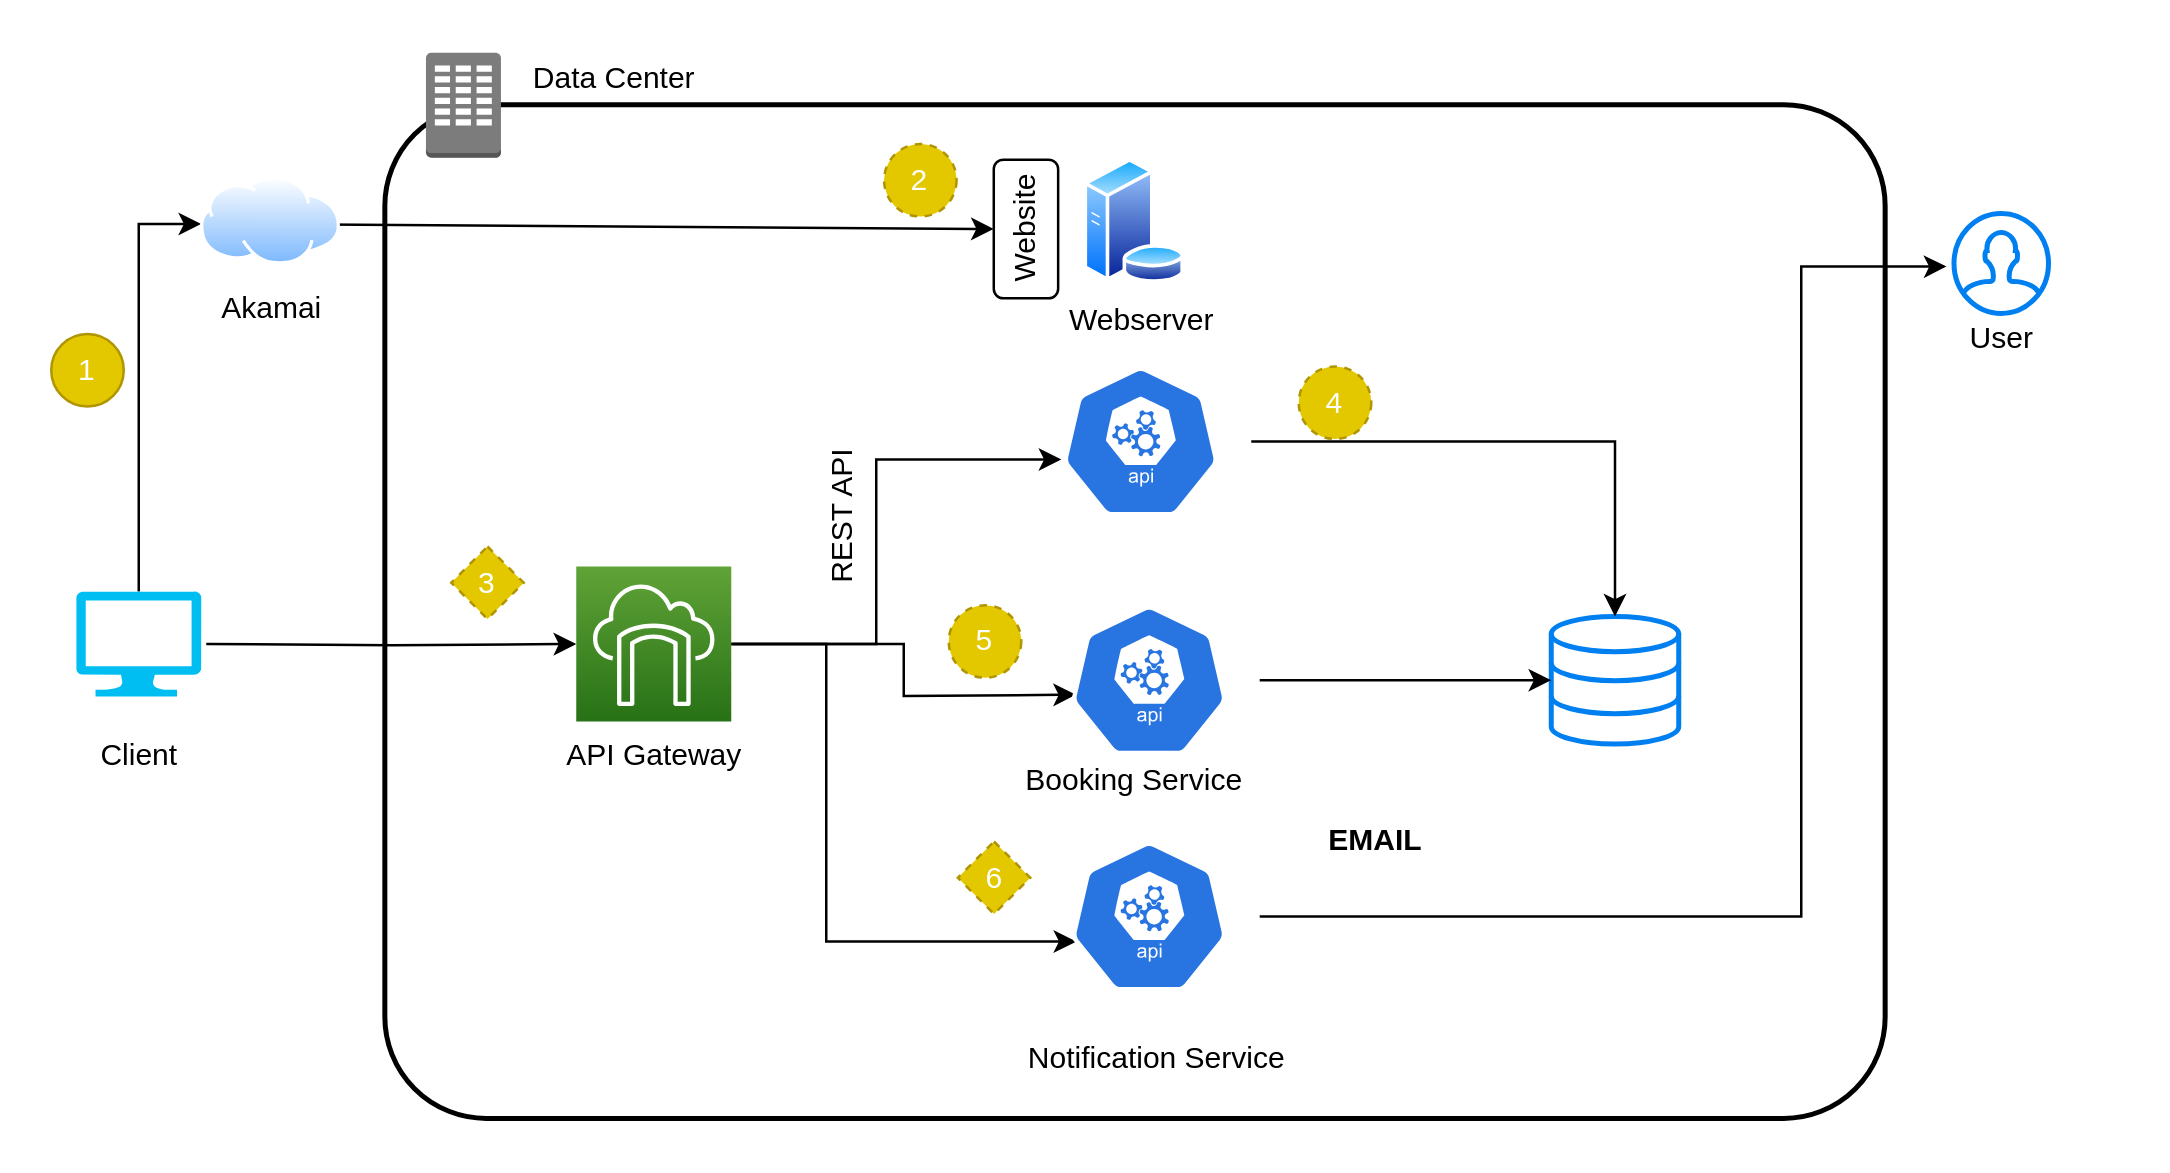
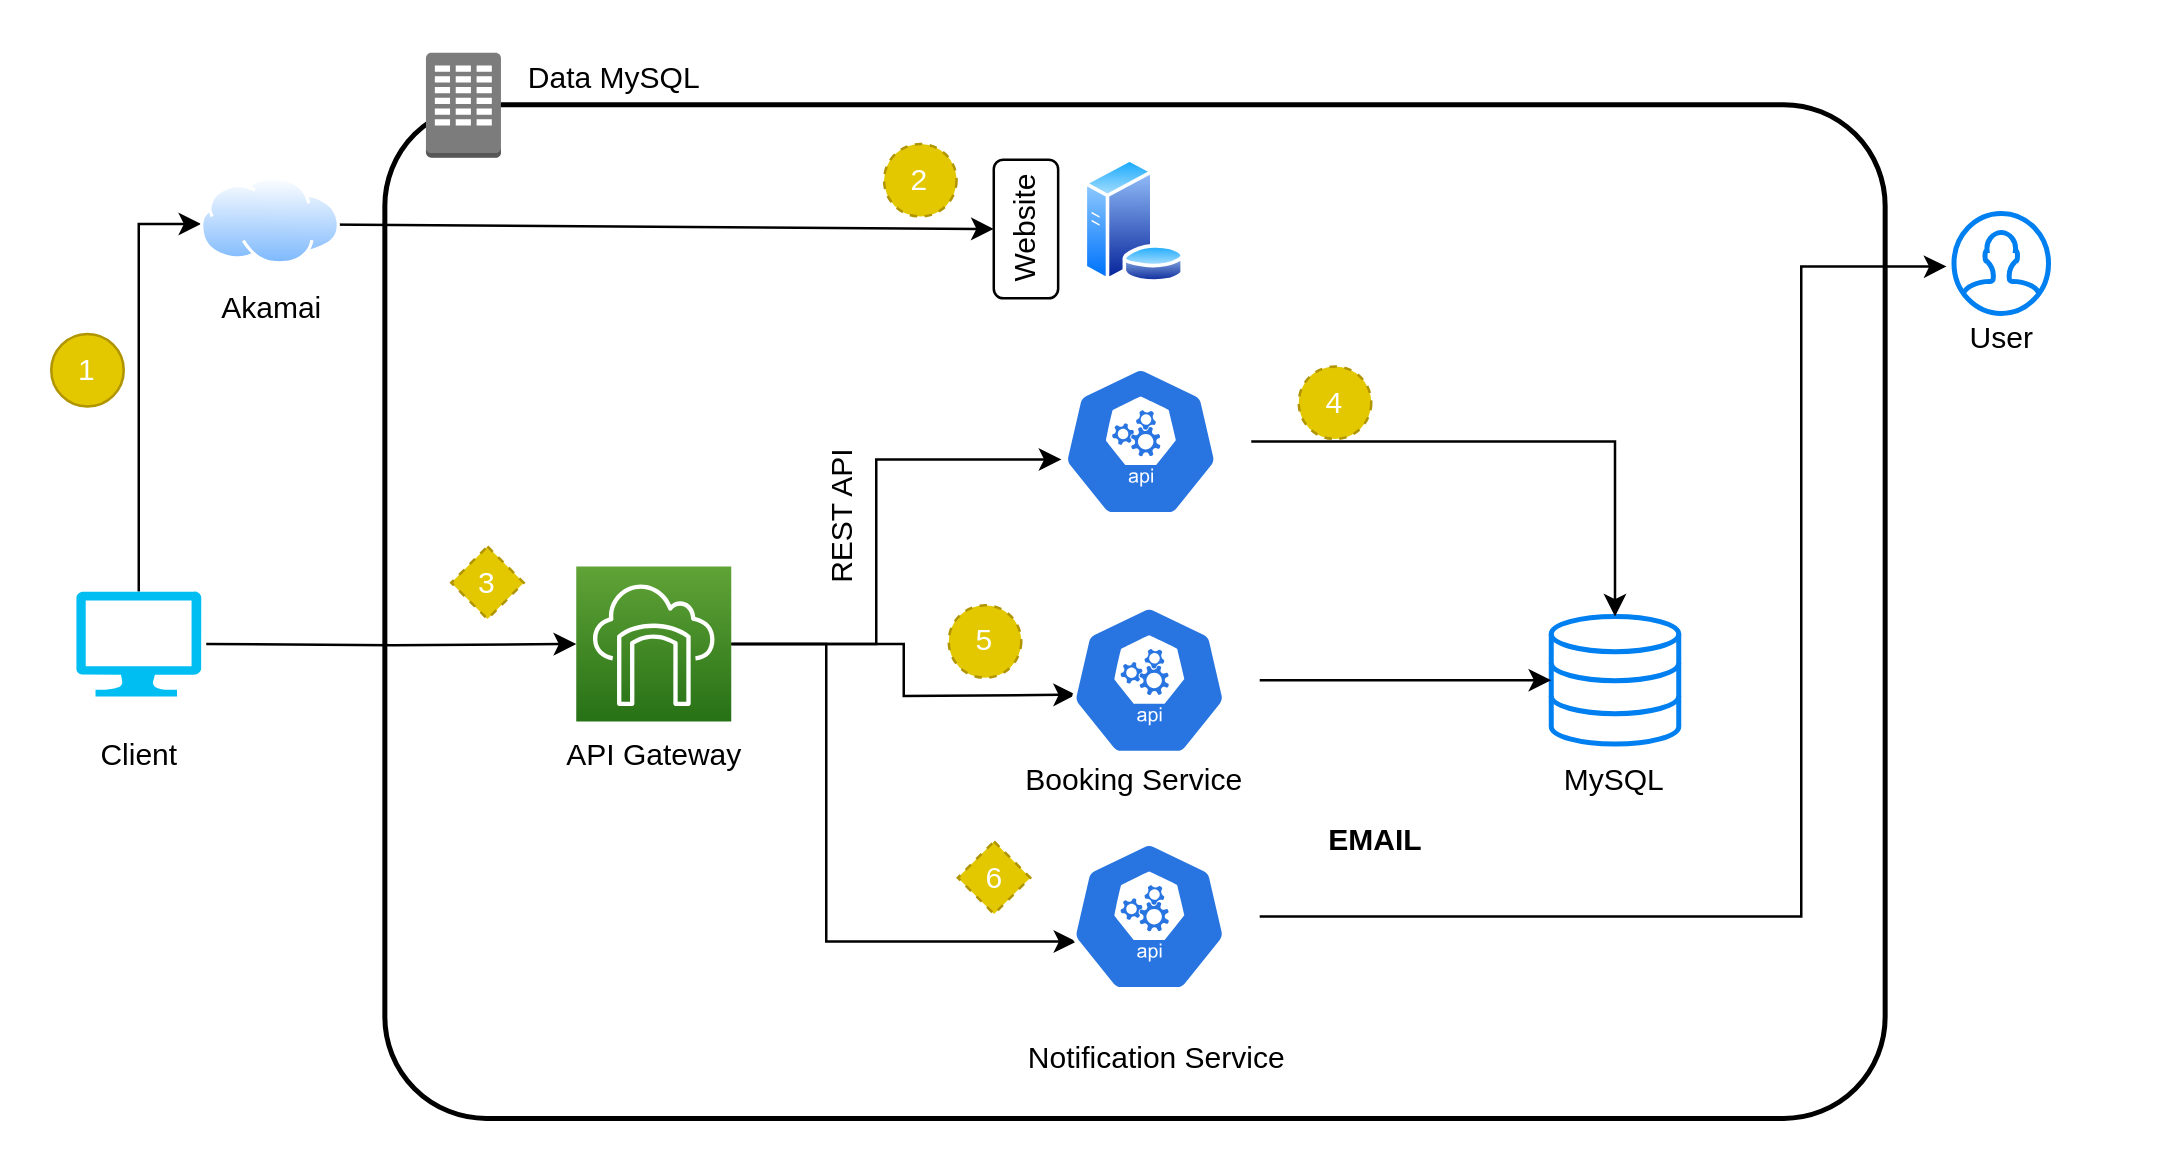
- <mxCell id="37" value="Data Center" style="text;html=1;strokeColor=none;fillColor=none;align=center;verticalAlign=middle;whiteSpace=wrap;rounded=0;dashed=1;" vertex="1" parent="1"><mxGeometry x="199.88" y="20.5" width="91" height="20" as="geometry" /></mxCell>
+ <mxCell id="37" value="Data MySQL" style="text;html=1;strokeColor=none;fillColor=none;align=center;verticalAlign=middle;whiteSpace=wrap;rounded=0;dashed=1;" vertex="1" parent="1"><mxGeometry x="199.88" y="20.5" width="91" height="20" as="geometry" /></mxCell>
- <mxCell id="9" value="Webserver" style="text;html=1;resizable=0;autosize=1;align=center;verticalAlign=middle;points=[];fillColor=none;strokeColor=none;rounded=0;" parent="1" vertex="1"><mxGeometry x="420.81" y="117.5" width="70" height="20" as="geometry" /></mxCell>
+ <mxCell id="28" value="MySQL" style="text;html=1;strokeColor=none;fillColor=none;align=center;verticalAlign=middle;whiteSpace=wrap;rounded=0;dashed=1;" vertex="1" parent="1"><mxGeometry x="600" y="301.5" width="91" height="20" as="geometry" /></mxCell>
